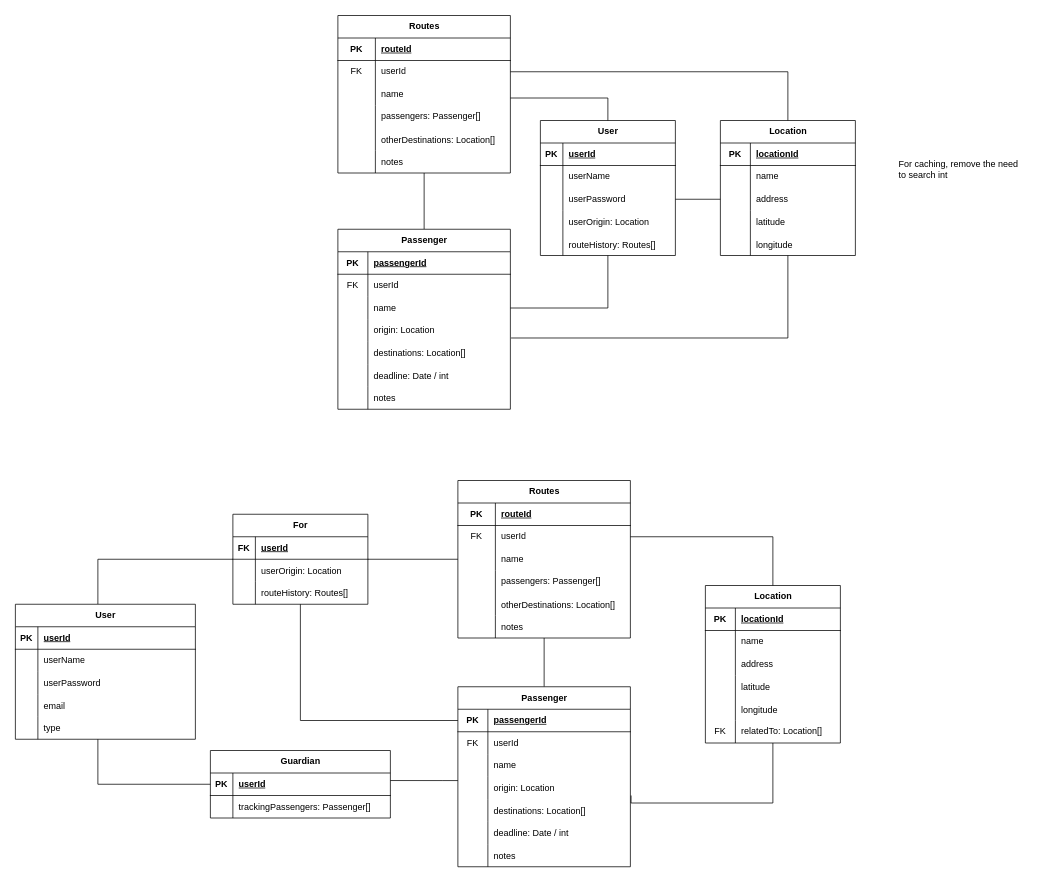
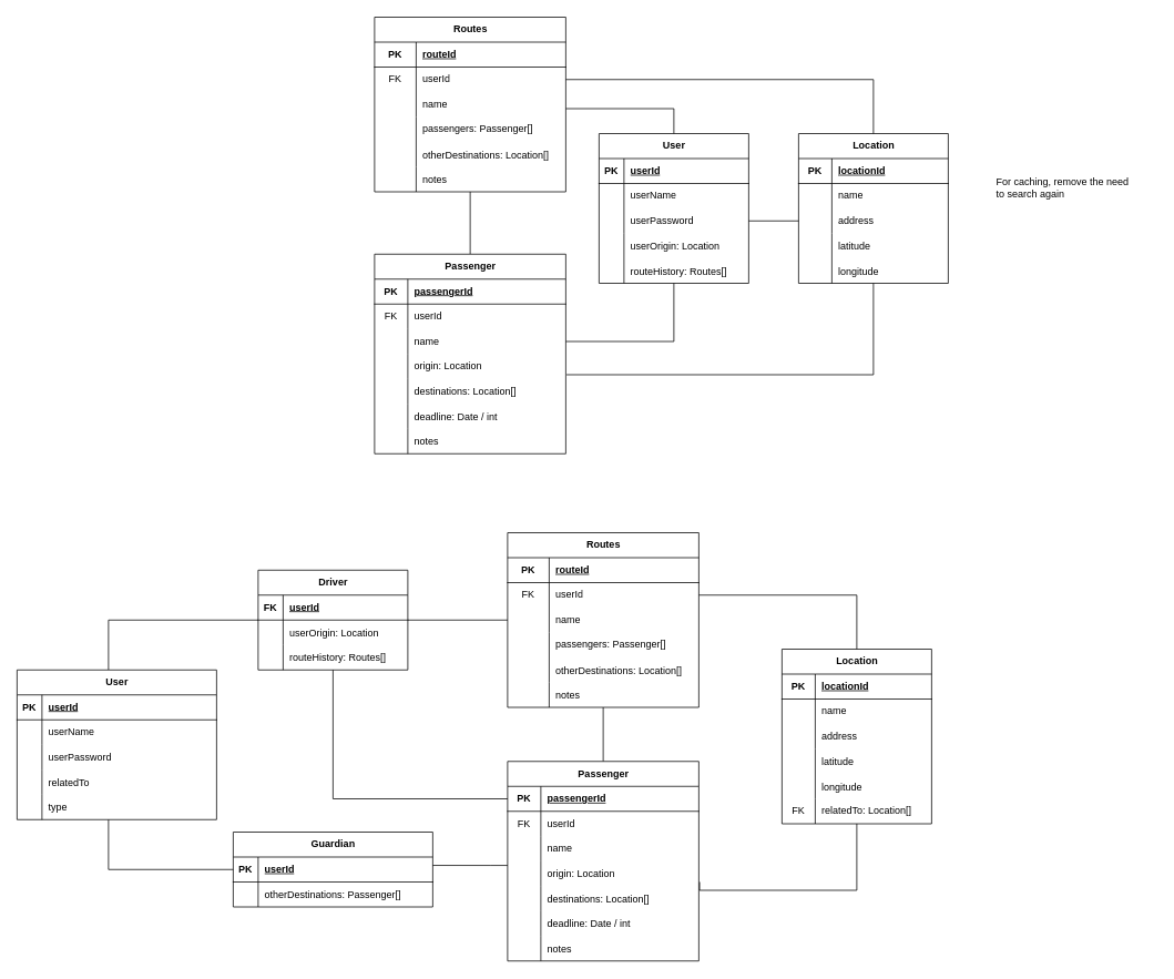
- <mxCell id="84" value="For caching, remove the need &#10;to search int" style="shape=partialRectangle;connectable=0;fillColor=none;top=0;left=0;bottom=0;right=0;align=left;spacingLeft=6;overflow=hidden;" parent="82" vertex="1"><mxGeometry x="30" width="200" height="30" as="geometry"><mxRectangle width="200" height="30" as="alternateBounds" /></mxGeometry></mxCell>
+ <mxCell id="84" value="For caching, remove the need &#10;to search again" style="shape=partialRectangle;connectable=0;fillColor=none;top=0;left=0;bottom=0;right=0;align=left;spacingLeft=6;overflow=hidden;" parent="82" vertex="1"><mxGeometry x="30" width="200" height="30" as="geometry"><mxRectangle width="200" height="30" as="alternateBounds" /></mxGeometry></mxCell>
- <mxCell id="157" value="For" style="shape=table;startSize=30;container=1;collapsible=1;childLayout=tableLayout;fixedRows=1;rowLines=0;fontStyle=1;align=center;resizeLast=1;html=1;" parent="1" vertex="1"><mxGeometry x="310" y="685" width="180" height="120" as="geometry" /></mxCell>
+ <mxCell id="157" value="Driver" style="shape=table;startSize=30;container=1;collapsible=1;childLayout=tableLayout;fixedRows=1;rowLines=0;fontStyle=1;align=center;resizeLast=1;html=1;" parent="1" vertex="1"><mxGeometry x="310" y="685" width="180" height="120" as="geometry" /></mxCell>
- <mxCell id="182" value="email" style="shape=partialRectangle;connectable=0;fillColor=none;top=0;left=0;bottom=0;right=0;align=left;spacingLeft=6;overflow=hidden;" parent="180" vertex="1"><mxGeometry x="30" width="210" height="30" as="geometry"><mxRectangle width="210" height="30" as="alternateBounds" /></mxGeometry></mxCell>
+ <mxCell id="182" value="relatedTo" style="shape=partialRectangle;connectable=0;fillColor=none;top=0;left=0;bottom=0;right=0;align=left;spacingLeft=6;overflow=hidden;" parent="180" vertex="1"><mxGeometry x="30" width="210" height="30" as="geometry"><mxRectangle width="210" height="30" as="alternateBounds" /></mxGeometry></mxCell>
- <mxCell id="91" value="trackingPassengers: Passenger[]" style="shape=partialRectangle;connectable=0;fillColor=none;top=0;left=0;bottom=0;right=0;align=left;spacingLeft=6;overflow=hidden;" parent="89" vertex="1"><mxGeometry x="30" width="210" height="30" as="geometry"><mxRectangle width="210" height="30" as="alternateBounds" /></mxGeometry></mxCell>
+ <mxCell id="91" value="otherDestinations: Passenger[]" style="shape=partialRectangle;connectable=0;fillColor=none;top=0;left=0;bottom=0;right=0;align=left;spacingLeft=6;overflow=hidden;" parent="89" vertex="1"><mxGeometry x="30" width="210" height="30" as="geometry"><mxRectangle width="210" height="30" as="alternateBounds" /></mxGeometry></mxCell>
